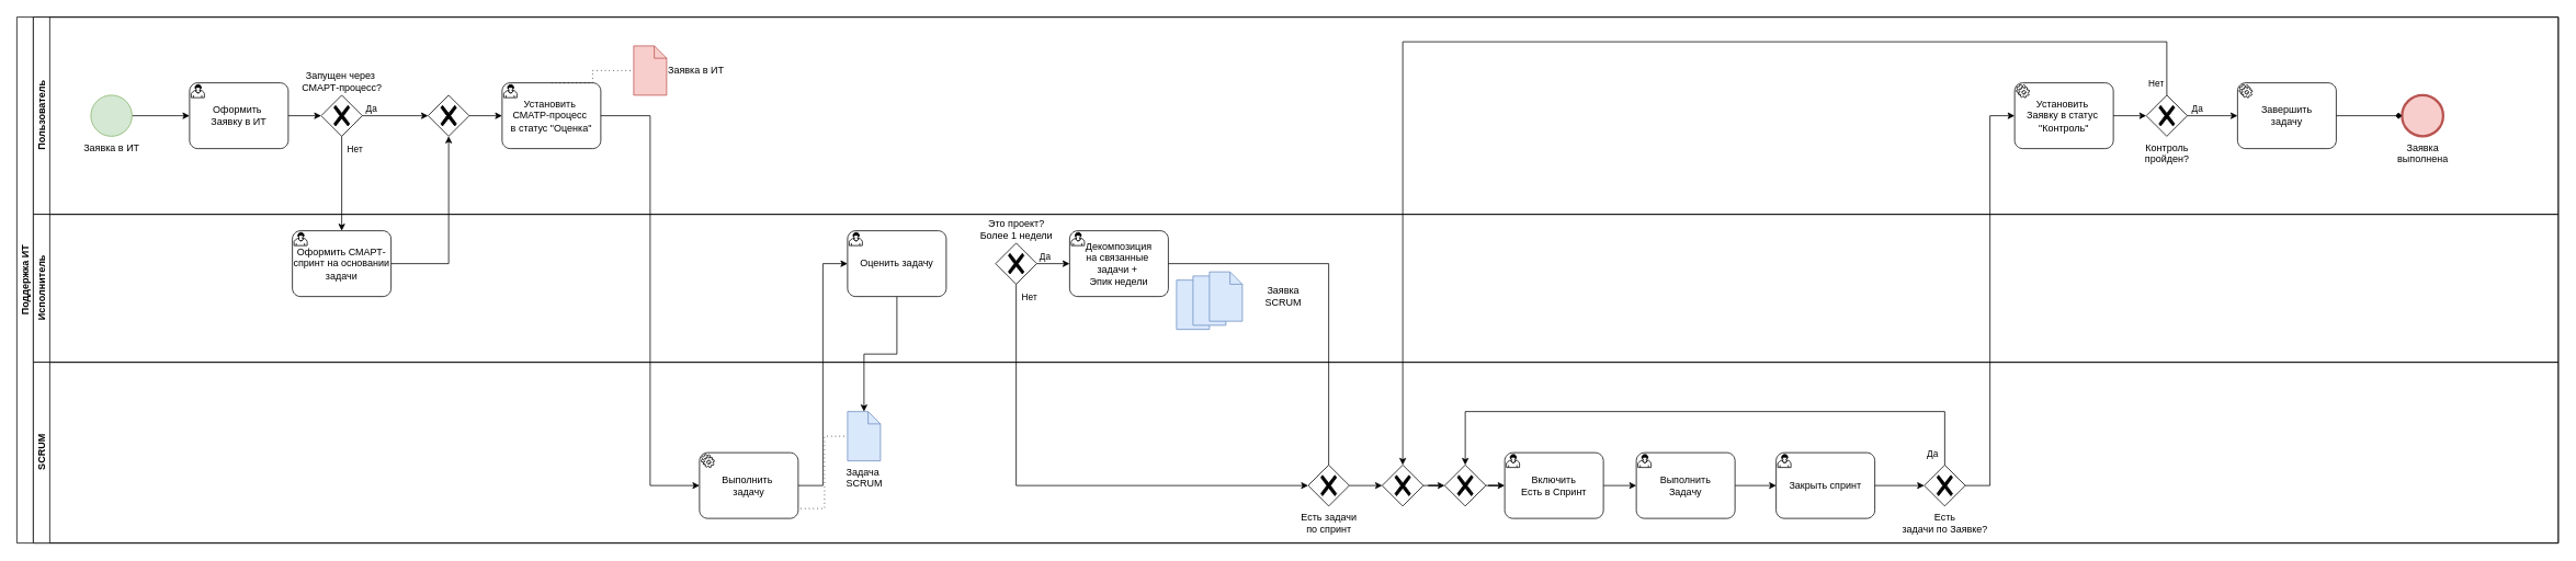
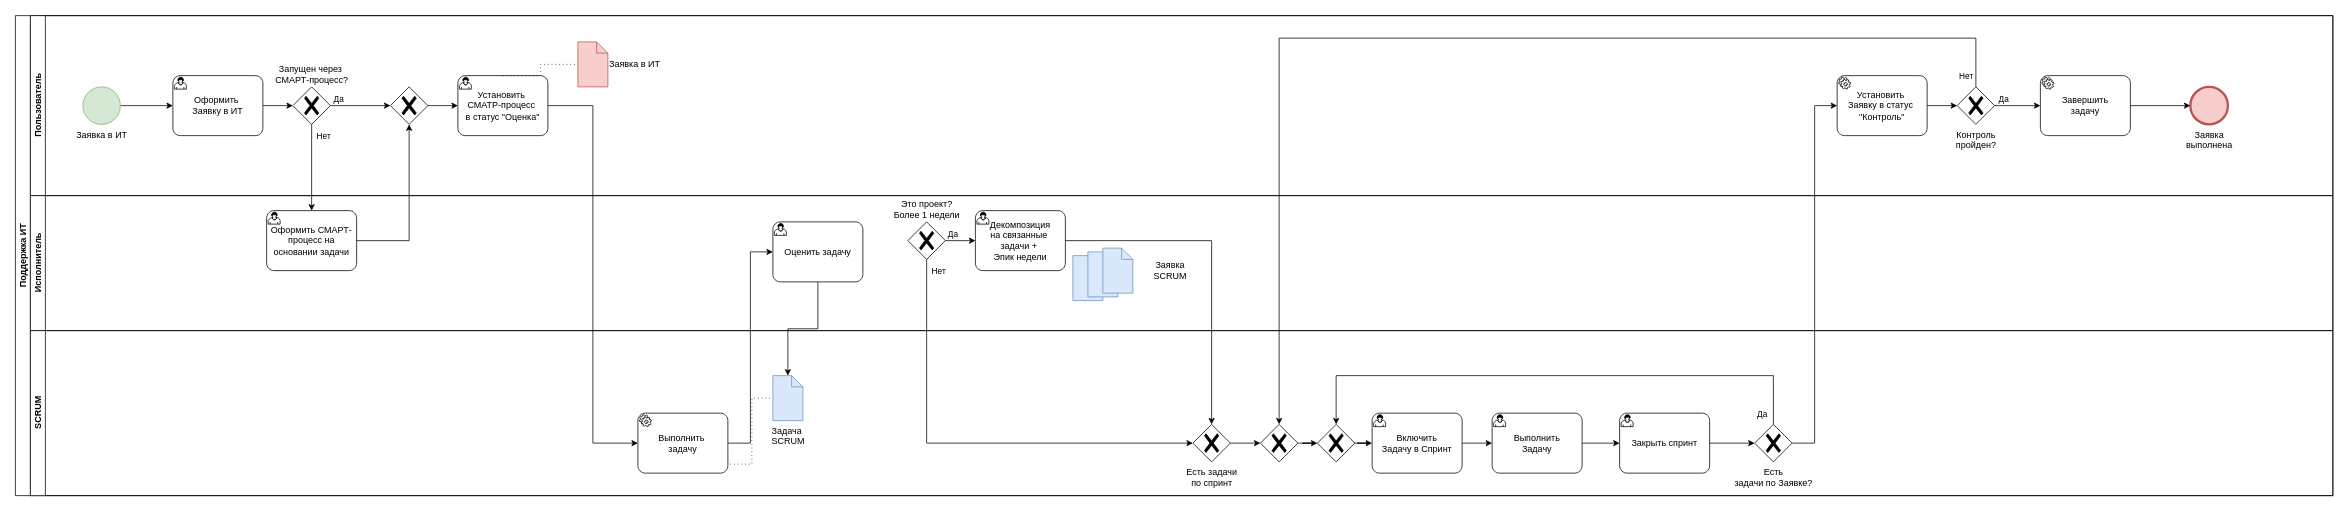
- <mxCell id="23" style="edgeStyle=orthogonalEdgeStyle;rounded=0;orthogonalLoop=1;jettySize=auto;html=1;entryX=0;entryY=0.5;entryDx=0;entryDy=0;entryPerimeter=0;endArrow=diamond;" edge="1" parent="3" source="19" target="22"><mxGeometry relative="1" as="geometry" /></mxCell>
+ <mxCell id="23" style="edgeStyle=orthogonalEdgeStyle;rounded=0;orthogonalLoop=1;jettySize=auto;html=1;entryX=0;entryY=0.5;entryDx=0;entryDy=0;entryPerimeter=0;" edge="1" parent="3" source="19" target="22"><mxGeometry relative="1" as="geometry" /></mxCell>
- <mxCell id="25" value="Оформить СМАРТ-спринт на основании задачи" style="points=[[0.25,0,0],[0.5,0,0],[0.75,0,0],[1,0.25,0],[1,0.5,0],[1,0.75,0],[0.75,1,0],[0.5,1,0],[0.25,1,0],[0,0.75,0],[0,0.5,0],[0,0.25,0]];shape=mxgraph.bpmn.task;whiteSpace=wrap;rectStyle=rounded;size=10;html=1;container=1;expand=0;collapsible=0;taskMarker=user;fontSize=12;" parent="24" vertex="1"><mxGeometry x="315" y="20" width="120" height="80" as="geometry" /></mxCell>
+ <mxCell id="25" value="Оформить СМАРТ-процесс на основании задачи" style="points=[[0.25,0,0],[0.5,0,0],[0.75,0,0],[1,0.25,0],[1,0.5,0],[1,0.75,0],[0.75,1,0],[0.5,1,0],[0.25,1,0],[0,0.75,0],[0,0.5,0],[0,0.25,0]];shape=mxgraph.bpmn.task;whiteSpace=wrap;rectStyle=rounded;size=10;html=1;container=1;expand=0;collapsible=0;taskMarker=user;fontSize=12;" parent="24" vertex="1"><mxGeometry x="315" y="20" width="120" height="80" as="geometry" /></mxCell>
- <mxCell id="27" value="Оценить задачу" style="points=[[0.25,0,0],[0.5,0,0],[0.75,0,0],[1,0.25,0],[1,0.5,0],[1,0.75,0],[0.75,1,0],[0.5,1,0],[0.25,1,0],[0,0.75,0],[0,0.5,0],[0,0.25,0]];shape=mxgraph.bpmn.task;whiteSpace=wrap;rectStyle=rounded;size=10;html=1;container=1;expand=0;collapsible=0;taskMarker=user;" parent="24" vertex="1"><mxGeometry x="990" y="20" width="120" height="80" as="geometry" /></mxCell>
+ <mxCell id="27" value="Оценить задачу" style="points=[[0.25,0,0],[0.5,0,0],[0.75,0,0],[1,0.25,0],[1,0.5,0],[1,0.75,0],[0.75,1,0],[0.5,1,0],[0.25,1,0],[0,0.75,0],[0,0.5,0],[0,0.25,0]];shape=mxgraph.bpmn.task;whiteSpace=wrap;rectStyle=rounded;size=10;html=1;container=1;expand=0;collapsible=0;taskMarker=user;" parent="24" vertex="1"><mxGeometry x="990" y="35" width="120" height="80" as="geometry" /></mxCell>
- <mxCell id="43" style="edgeStyle=orthogonalEdgeStyle;rounded=0;orthogonalLoop=1;jettySize=auto;html=1;endArrow=none;" edge="1" parent="2" source="29" target="50"><mxGeometry relative="1" as="geometry" /></mxCell>
+ <mxCell id="43" style="edgeStyle=orthogonalEdgeStyle;rounded=0;orthogonalLoop=1;jettySize=auto;html=1;" edge="1" parent="2" source="29" target="50"><mxGeometry relative="1" as="geometry" /></mxCell>
- <mxCell id="49" value="Включить&lt;div&gt;Есть в Спринт&lt;/div&gt;" style="points=[[0.25,0,0],[0.5,0,0],[0.75,0,0],[1,0.25,0],[1,0.5,0],[1,0.75,0],[0.75,1,0],[0.5,1,0],[0.25,1,0],[0,0.75,0],[0,0.5,0],[0,0.25,0]];shape=mxgraph.bpmn.task;whiteSpace=wrap;rectStyle=rounded;size=10;html=1;container=1;expand=0;collapsible=0;taskMarker=user;" vertex="1" parent="44"><mxGeometry x="1789" y="110" width="120" height="80" as="geometry" /></mxCell>
+ <mxCell id="49" value="Включить&lt;div&gt;Задачу в Спринт&lt;/div&gt;" style="points=[[0.25,0,0],[0.5,0,0],[0.75,0,0],[1,0.25,0],[1,0.5,0],[1,0.75,0],[0.75,1,0],[0.5,1,0],[0.25,1,0],[0,0.75,0],[0,0.5,0],[0,0.25,0]];shape=mxgraph.bpmn.task;whiteSpace=wrap;rectStyle=rounded;size=10;html=1;container=1;expand=0;collapsible=0;taskMarker=user;" vertex="1" parent="44"><mxGeometry x="1789" y="110" width="120" height="80" as="geometry" /></mxCell>
